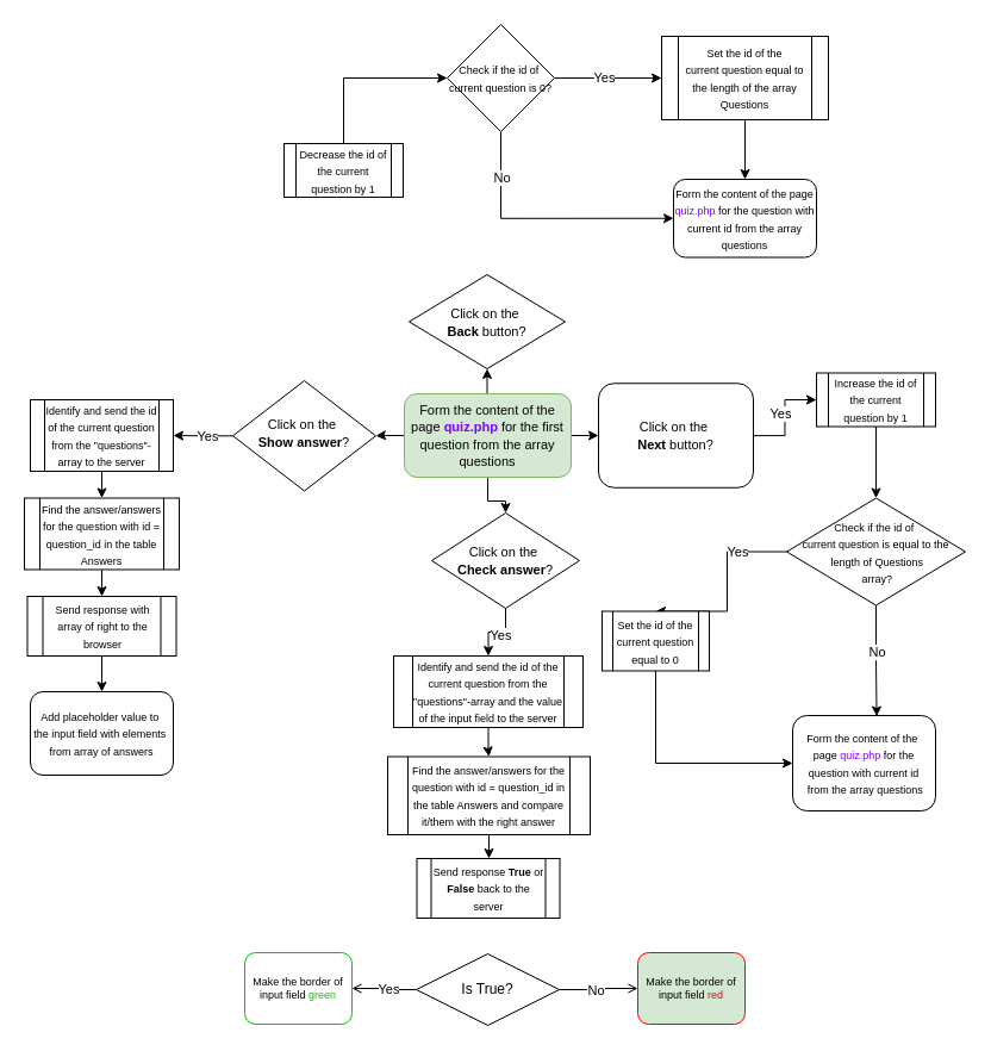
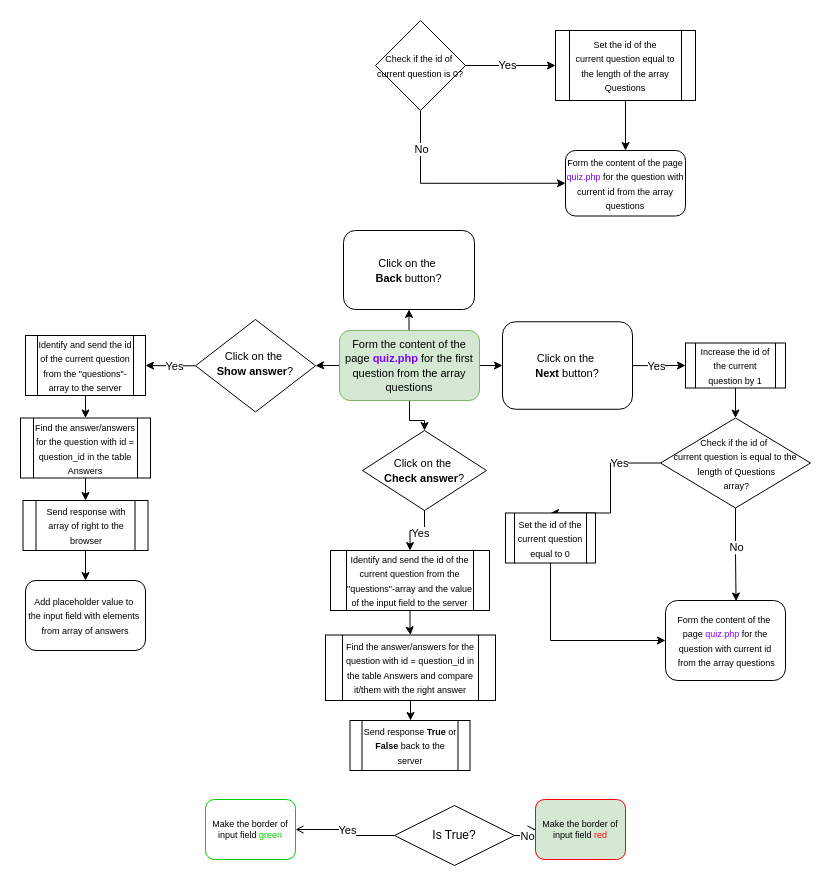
- <mxCell id="51" style="edgeStyle=orthogonalEdgeStyle;rounded=0;orthogonalLoop=1;jettySize=auto;html=1;entryX=0;entryY=0.5;entryDx=0;entryDy=0;exitX=0.5;exitY=0;exitDx=0;exitDy=0;" parent="1" source="52" target="48" edge="1"><mxGeometry relative="1" as="geometry" /></mxCell>
- <mxCell id="52" value="&lt;font style=&quot;font-size: 9px;&quot;&gt;Decrease the id of the current question by 1&lt;/font&gt;" style="shape=process;whiteSpace=wrap;html=1;backgroundOutline=1;" parent="1" vertex="1"><mxGeometry x="238" y="120" width="100" height="45" as="geometry" /></mxCell>
- <mxCell id="10" value="&lt;font style=&quot;font-size: 11px;&quot;&gt;Click on the&amp;nbsp;&lt;/font&gt;&lt;div&gt;&lt;font style=&quot;font-size: 11px;&quot;&gt;&lt;b&gt;Back &lt;/b&gt;button?&lt;/font&gt;&lt;/div&gt;" style="rhombus;whiteSpace=wrap;html=1;" parent="1" vertex="1"><mxGeometry x="343" y="230" width="131" height="79" as="geometry" /></mxCell>
+ <mxCell id="10" value="&lt;font style=&quot;font-size: 11px;&quot;&gt;Click on the&amp;nbsp;&lt;/font&gt;&lt;div&gt;&lt;font style=&quot;font-size: 11px;&quot;&gt;&lt;b&gt;Back &lt;/b&gt;button?&lt;/font&gt;&lt;/div&gt;" style="whiteSpace=wrap;html=1;rounded=1;" parent="1" vertex="1"><mxGeometry x="343" y="230" width="131" height="79" as="geometry" /></mxCell>
- <mxCell id="42" value="&lt;font style=&quot;font-size: 9px;&quot;&gt;Increase the id of the current question by 1&lt;/font&gt;" style="shape=process;whiteSpace=wrap;html=1;backgroundOutline=1;" parent="1" vertex="1"><mxGeometry x="685" y="312.5" width="100" height="45" as="geometry" /></mxCell>
+ <mxCell id="42" value="&lt;font style=&quot;font-size: 9px;&quot;&gt;Increase the id of the current question by 1&lt;/font&gt;" style="shape=process;whiteSpace=wrap;html=1;backgroundOutline=1;" parent="1" vertex="1"><mxGeometry x="685" y="342.5" width="100" height="45" as="geometry" /></mxCell>
- <mxCell id="33" value="Is True?" style="rhombus;whiteSpace=wrap;html=1;" parent="1" vertex="1"><mxGeometry x="349" y="800" width="120" height="60" as="geometry" /></mxCell>
+ <mxCell id="33" value="Is True?" style="rhombus;whiteSpace=wrap;html=1;" parent="1" vertex="1"><mxGeometry x="394" y="805" width="120" height="60" as="geometry" /></mxCell>
